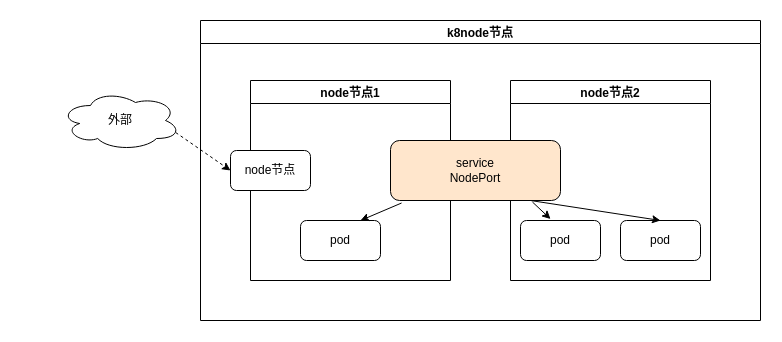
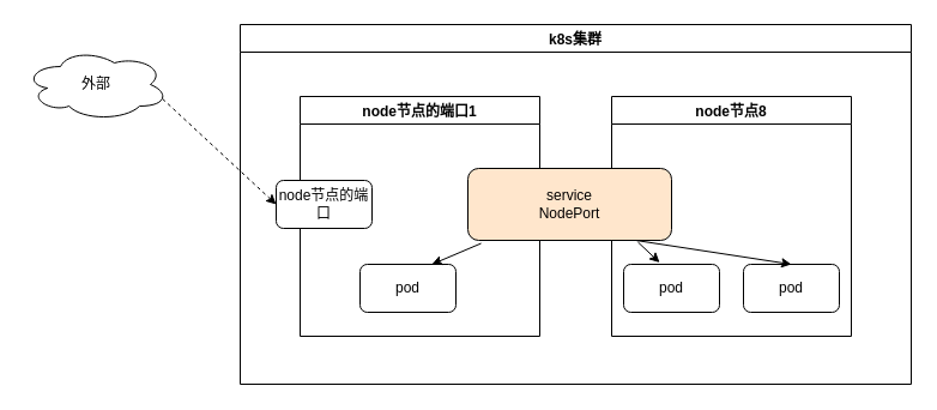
- <mxCell id="2" value="k8node节点" style="swimlane;" vertex="1" parent="1"><mxGeometry x="200" y="20" width="560" height="300" as="geometry" /></mxCell>
+ <mxCell id="2" value="k8s集群" style="swimlane;" vertex="1" parent="1"><mxGeometry x="200" y="20" width="560" height="300" as="geometry" /></mxCell>
- <mxCell id="3" value="node节点1" style="swimlane;" vertex="1" parent="1"><mxGeometry x="250" y="80" width="200" height="200" as="geometry" /></mxCell>
+ <mxCell id="3" value="node节点的端口1" style="swimlane;" vertex="1" parent="1"><mxGeometry x="250" y="80" width="200" height="200" as="geometry" /></mxCell>
- <mxCell id="6" value="node节点2" style="swimlane;" vertex="1" parent="1"><mxGeometry x="510" y="80" width="200" height="200" as="geometry" /></mxCell>
+ <mxCell id="6" value="node节点8" style="swimlane;" vertex="1" parent="1"><mxGeometry x="510" y="80" width="200" height="200" as="geometry" /></mxCell>
- <mxCell id="13" value="外部" style="ellipse;shape=cloud;whiteSpace=wrap;html=1;" vertex="1" parent="1"><mxGeometry x="60" y="90" width="120" height="60" as="geometry" /></mxCell>
+ <mxCell id="13" value="外部" style="ellipse;shape=cloud;whiteSpace=wrap;html=1;" vertex="1" parent="1"><mxGeometry x="20" y="40" width="120" height="60" as="geometry" /></mxCell>
- <mxCell id="5" value="node节点" style="rounded=1;whiteSpace=wrap;html=1;" vertex="1" parent="3"><mxGeometry x="-20" y="70" width="80" height="40" as="geometry" /></mxCell>
+ <mxCell id="5" value="node节点的端口" style="rounded=1;whiteSpace=wrap;html=1;" vertex="1" parent="3"><mxGeometry x="-20" y="70" width="80" height="40" as="geometry" /></mxCell>
